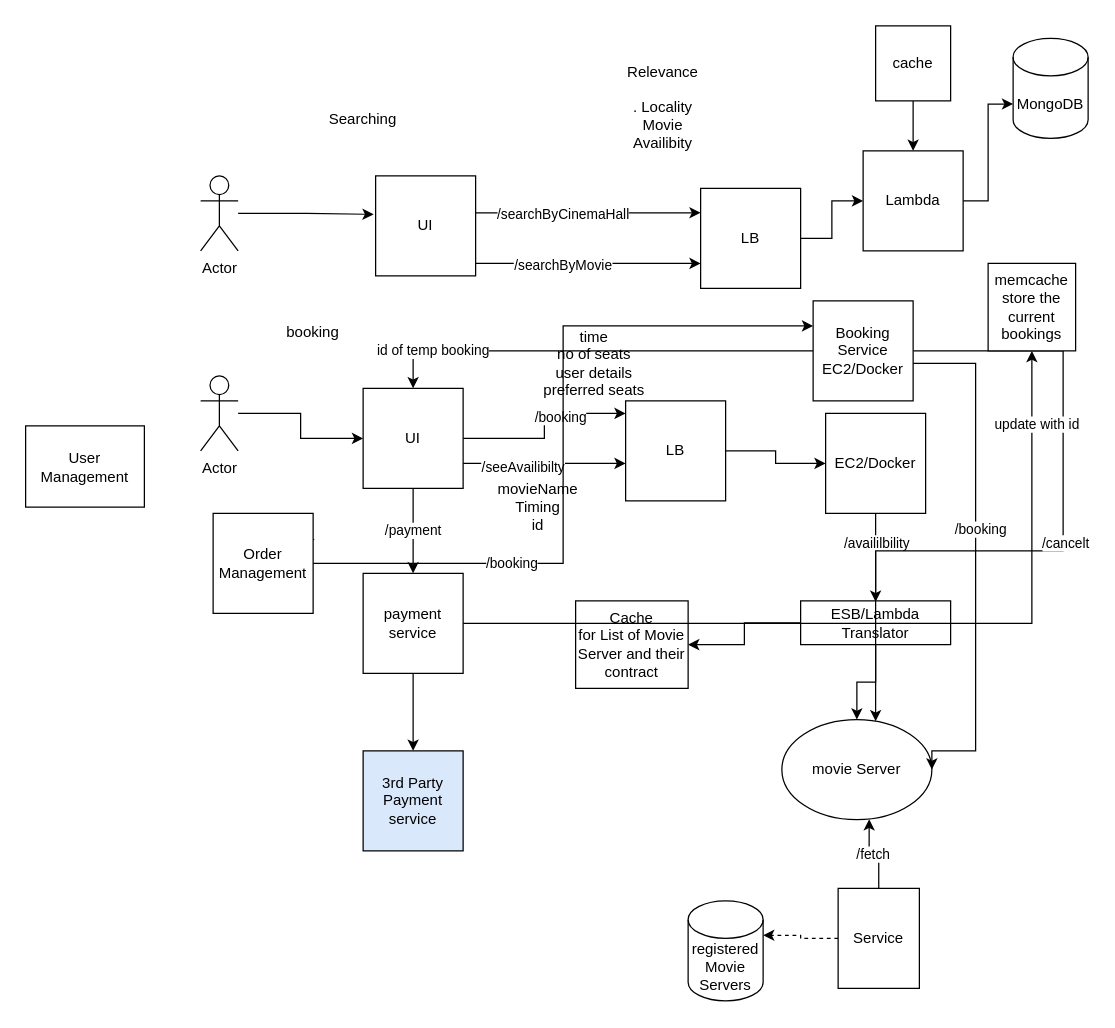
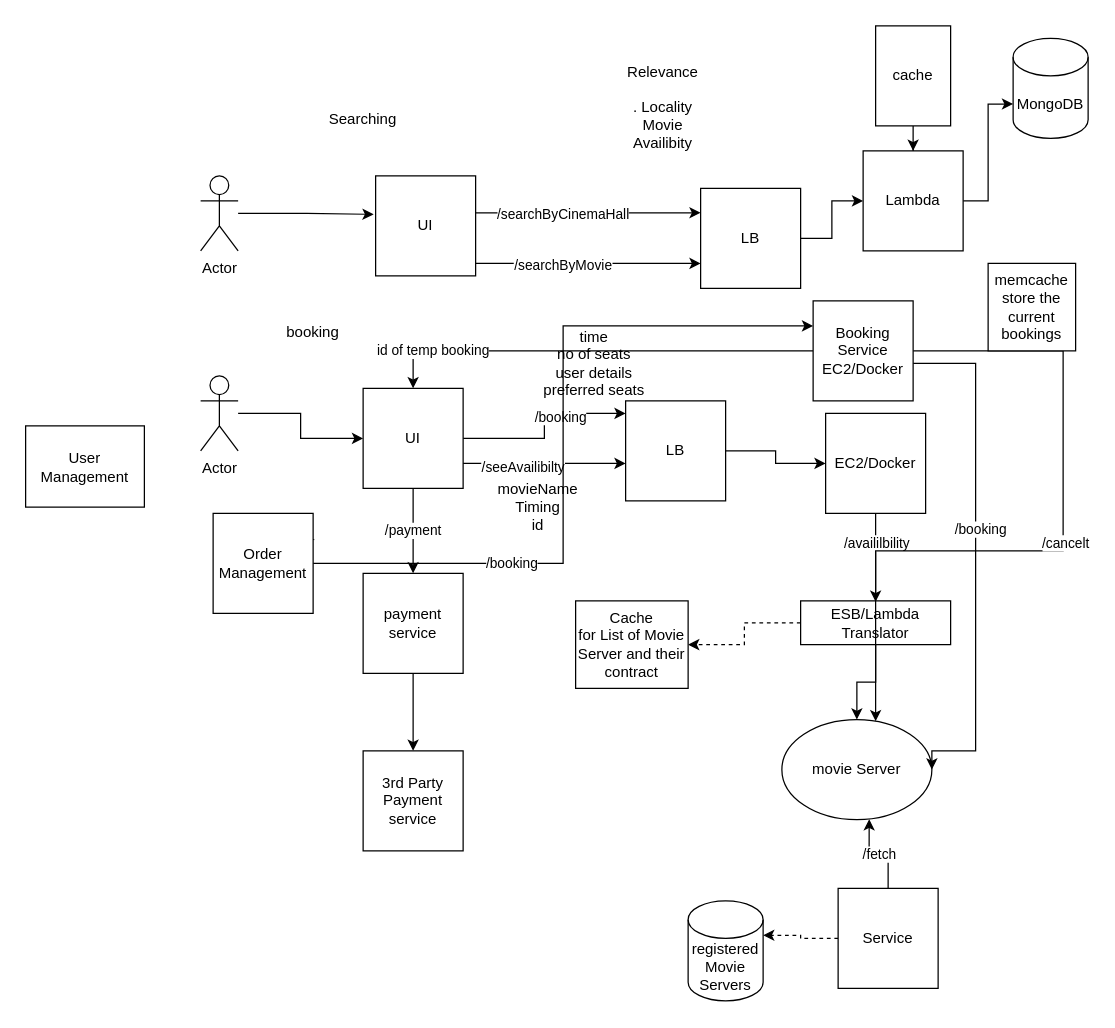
- <mxCell id="60" value="cache" style="whiteSpace=wrap;html=1;aspect=fixed;" vertex="1" parent="1"><mxGeometry x="700" y="20" width="60" height="60" as="geometry" /></mxCell>
+ <mxCell id="60" value="cache" style="whiteSpace=wrap;html=1;aspect=fixed;" vertex="1" parent="1"><mxGeometry x="700" y="20" width="60" height="80" as="geometry" /></mxCell>
- <mxCell id="50" style="edgeStyle=orthogonalEdgeStyle;rounded=0;orthogonalLoop=1;jettySize=auto;html=1;entryX=0.5;entryY=1;entryDx=0;entryDy=0;" edge="1" parent="1" source="52" target="48"><mxGeometry relative="1" as="geometry" /></mxCell>
- <mxCell id="51" value="update with id" style="edgeLabel;html=1;align=center;verticalAlign=middle;resizable=0;points=[];" vertex="1" connectable="0" parent="50"><mxGeometry x="0.828" y="-3" relative="1" as="geometry"><mxPoint as="offset" /></mxGeometry></mxCell>
- <mxCell id="33" style="edgeStyle=orthogonalEdgeStyle;rounded=0;orthogonalLoop=1;jettySize=auto;html=1;entryX=1;entryY=0.5;entryDx=0;entryDy=0;" edge="1" parent="1" source="34" target="35"><mxGeometry relative="1" as="geometry" /></mxCell>
+ <mxCell id="33" style="edgeStyle=orthogonalEdgeStyle;rounded=0;orthogonalLoop=1;jettySize=auto;html=1;entryX=1;entryY=0.5;entryDx=0;entryDy=0;dashed=1;" edge="1" parent="1" source="34" target="35"><mxGeometry relative="1" as="geometry" /></mxCell>
- <mxCell id="53" value="3rd Party Payment service" style="whiteSpace=wrap;html=1;aspect=fixed;fillColor=#dae8fc;" vertex="1" parent="1"><mxGeometry x="290" y="600" width="80" height="80" as="geometry" /></mxCell>
+ <mxCell id="53" value="3rd Party Payment service" style="whiteSpace=wrap;html=1;aspect=fixed;" vertex="1" parent="1"><mxGeometry x="290" y="600" width="80" height="80" as="geometry" /></mxCell>
- <mxCell id="47" value="Service" style="whiteSpace=wrap;html=1;aspect=fixed;" vertex="1" parent="1"><mxGeometry x="670" y="710" width="65" height="80" as="geometry" /></mxCell>
+ <mxCell id="47" value="Service" style="whiteSpace=wrap;html=1;aspect=fixed;" vertex="1" parent="1"><mxGeometry x="670" y="710" width="80" height="80" as="geometry" /></mxCell>
